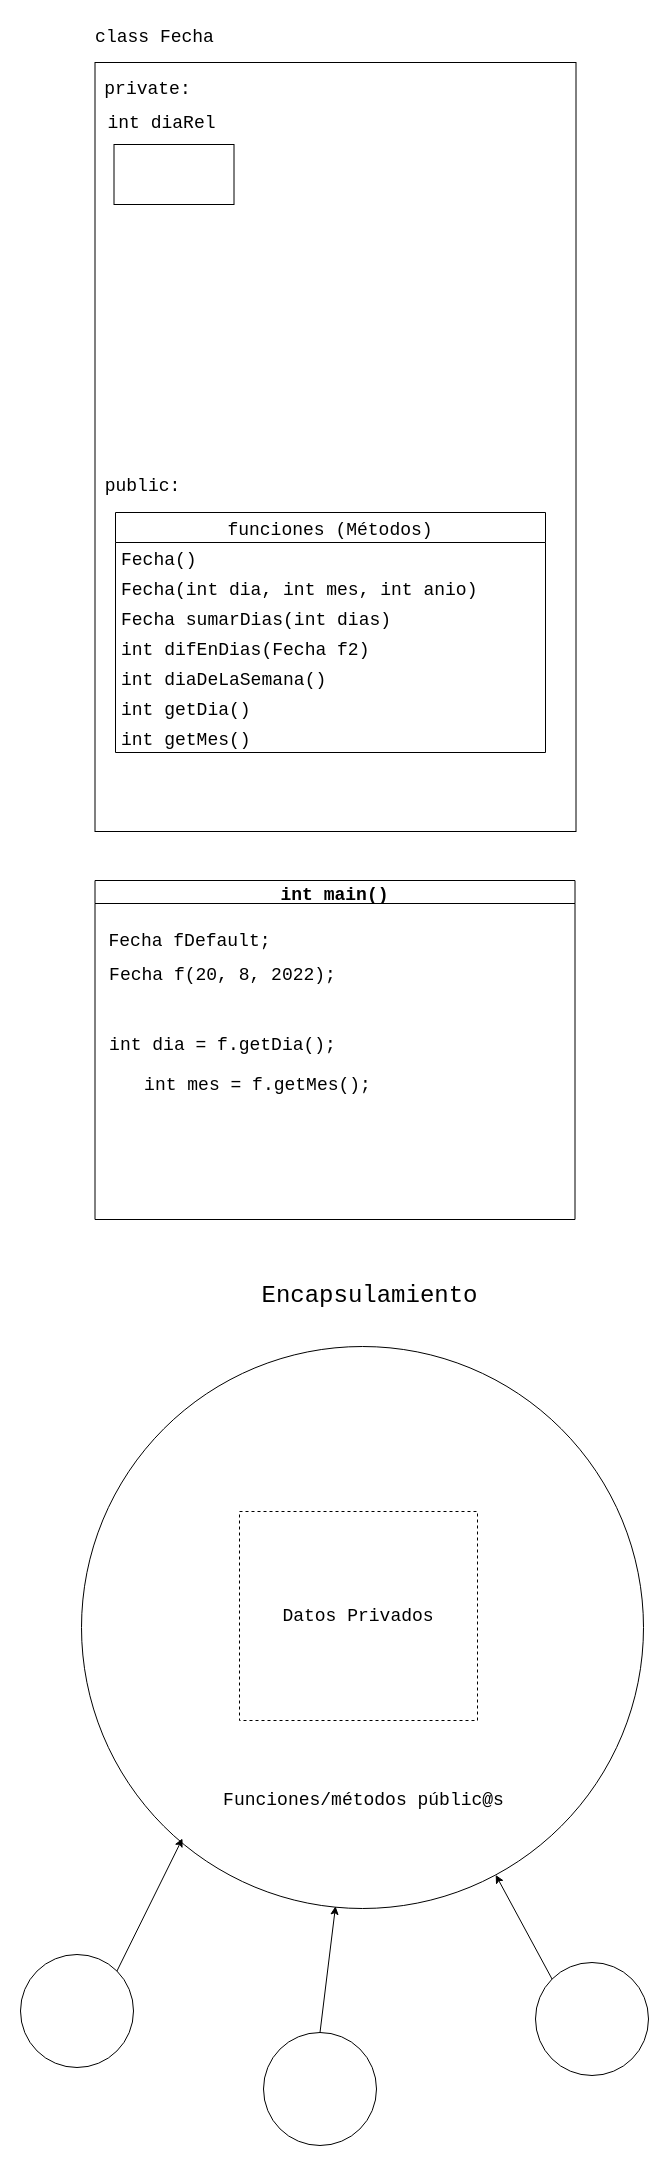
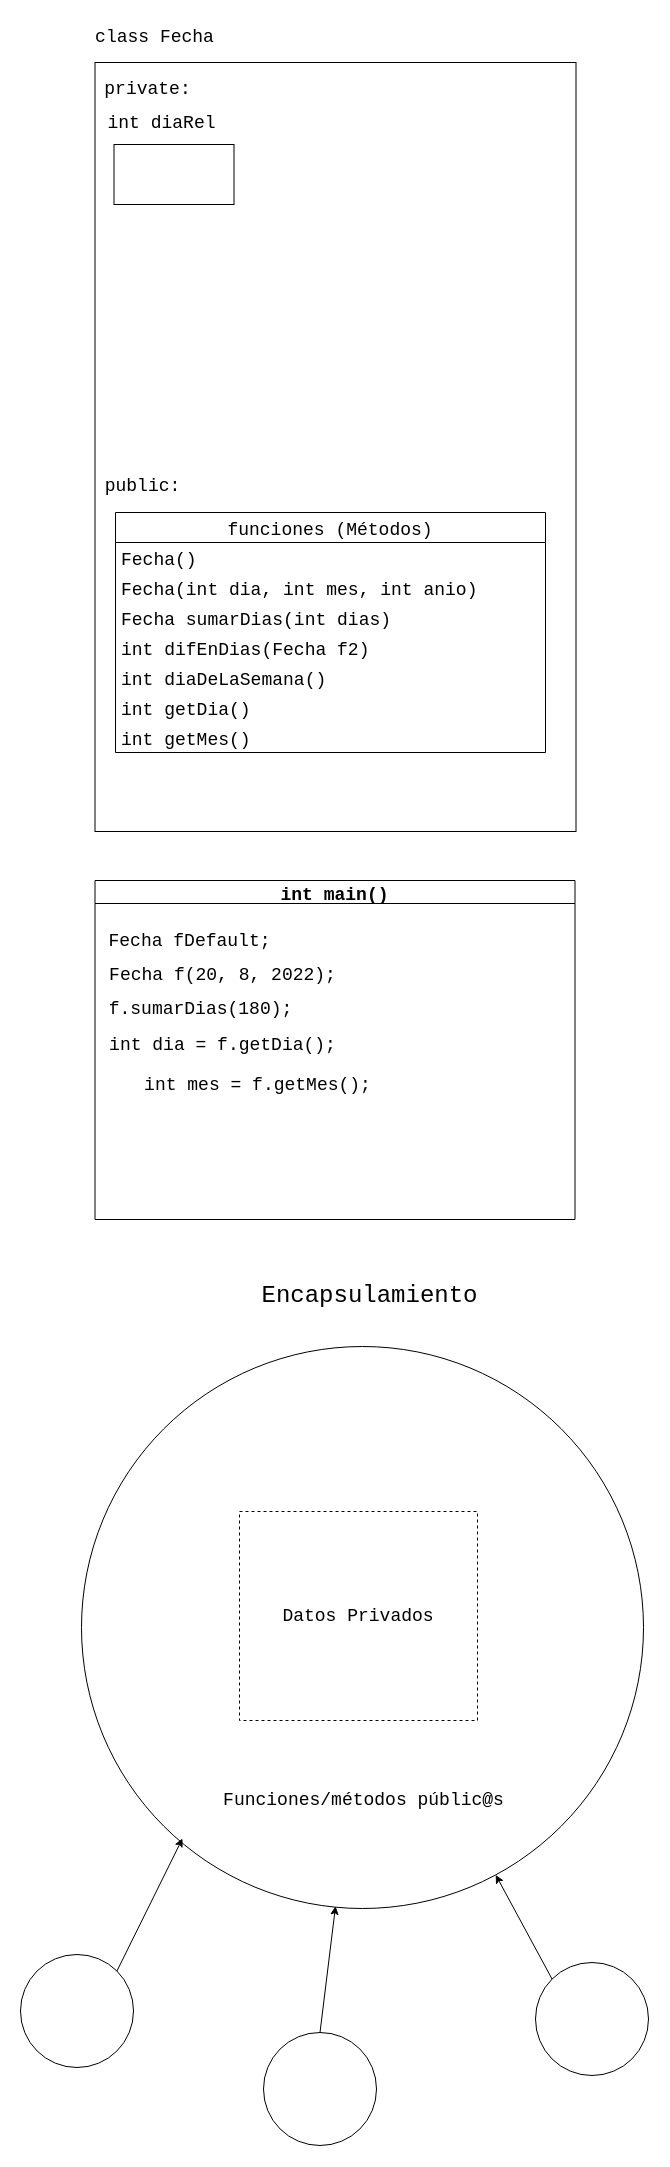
+ <mxCell id="16" value="f.sumarDias(180);" style="text;html=1;align=center;verticalAlign=middle;resizable=0;points=[];autosize=1;strokeColor=none;fillColor=none;fontSize=18;fontFamily=Courier New;" vertex="1" parent="14"><mxGeometry x="4.5" y="112" width="202" height="34" as="geometry" /></mxCell>
